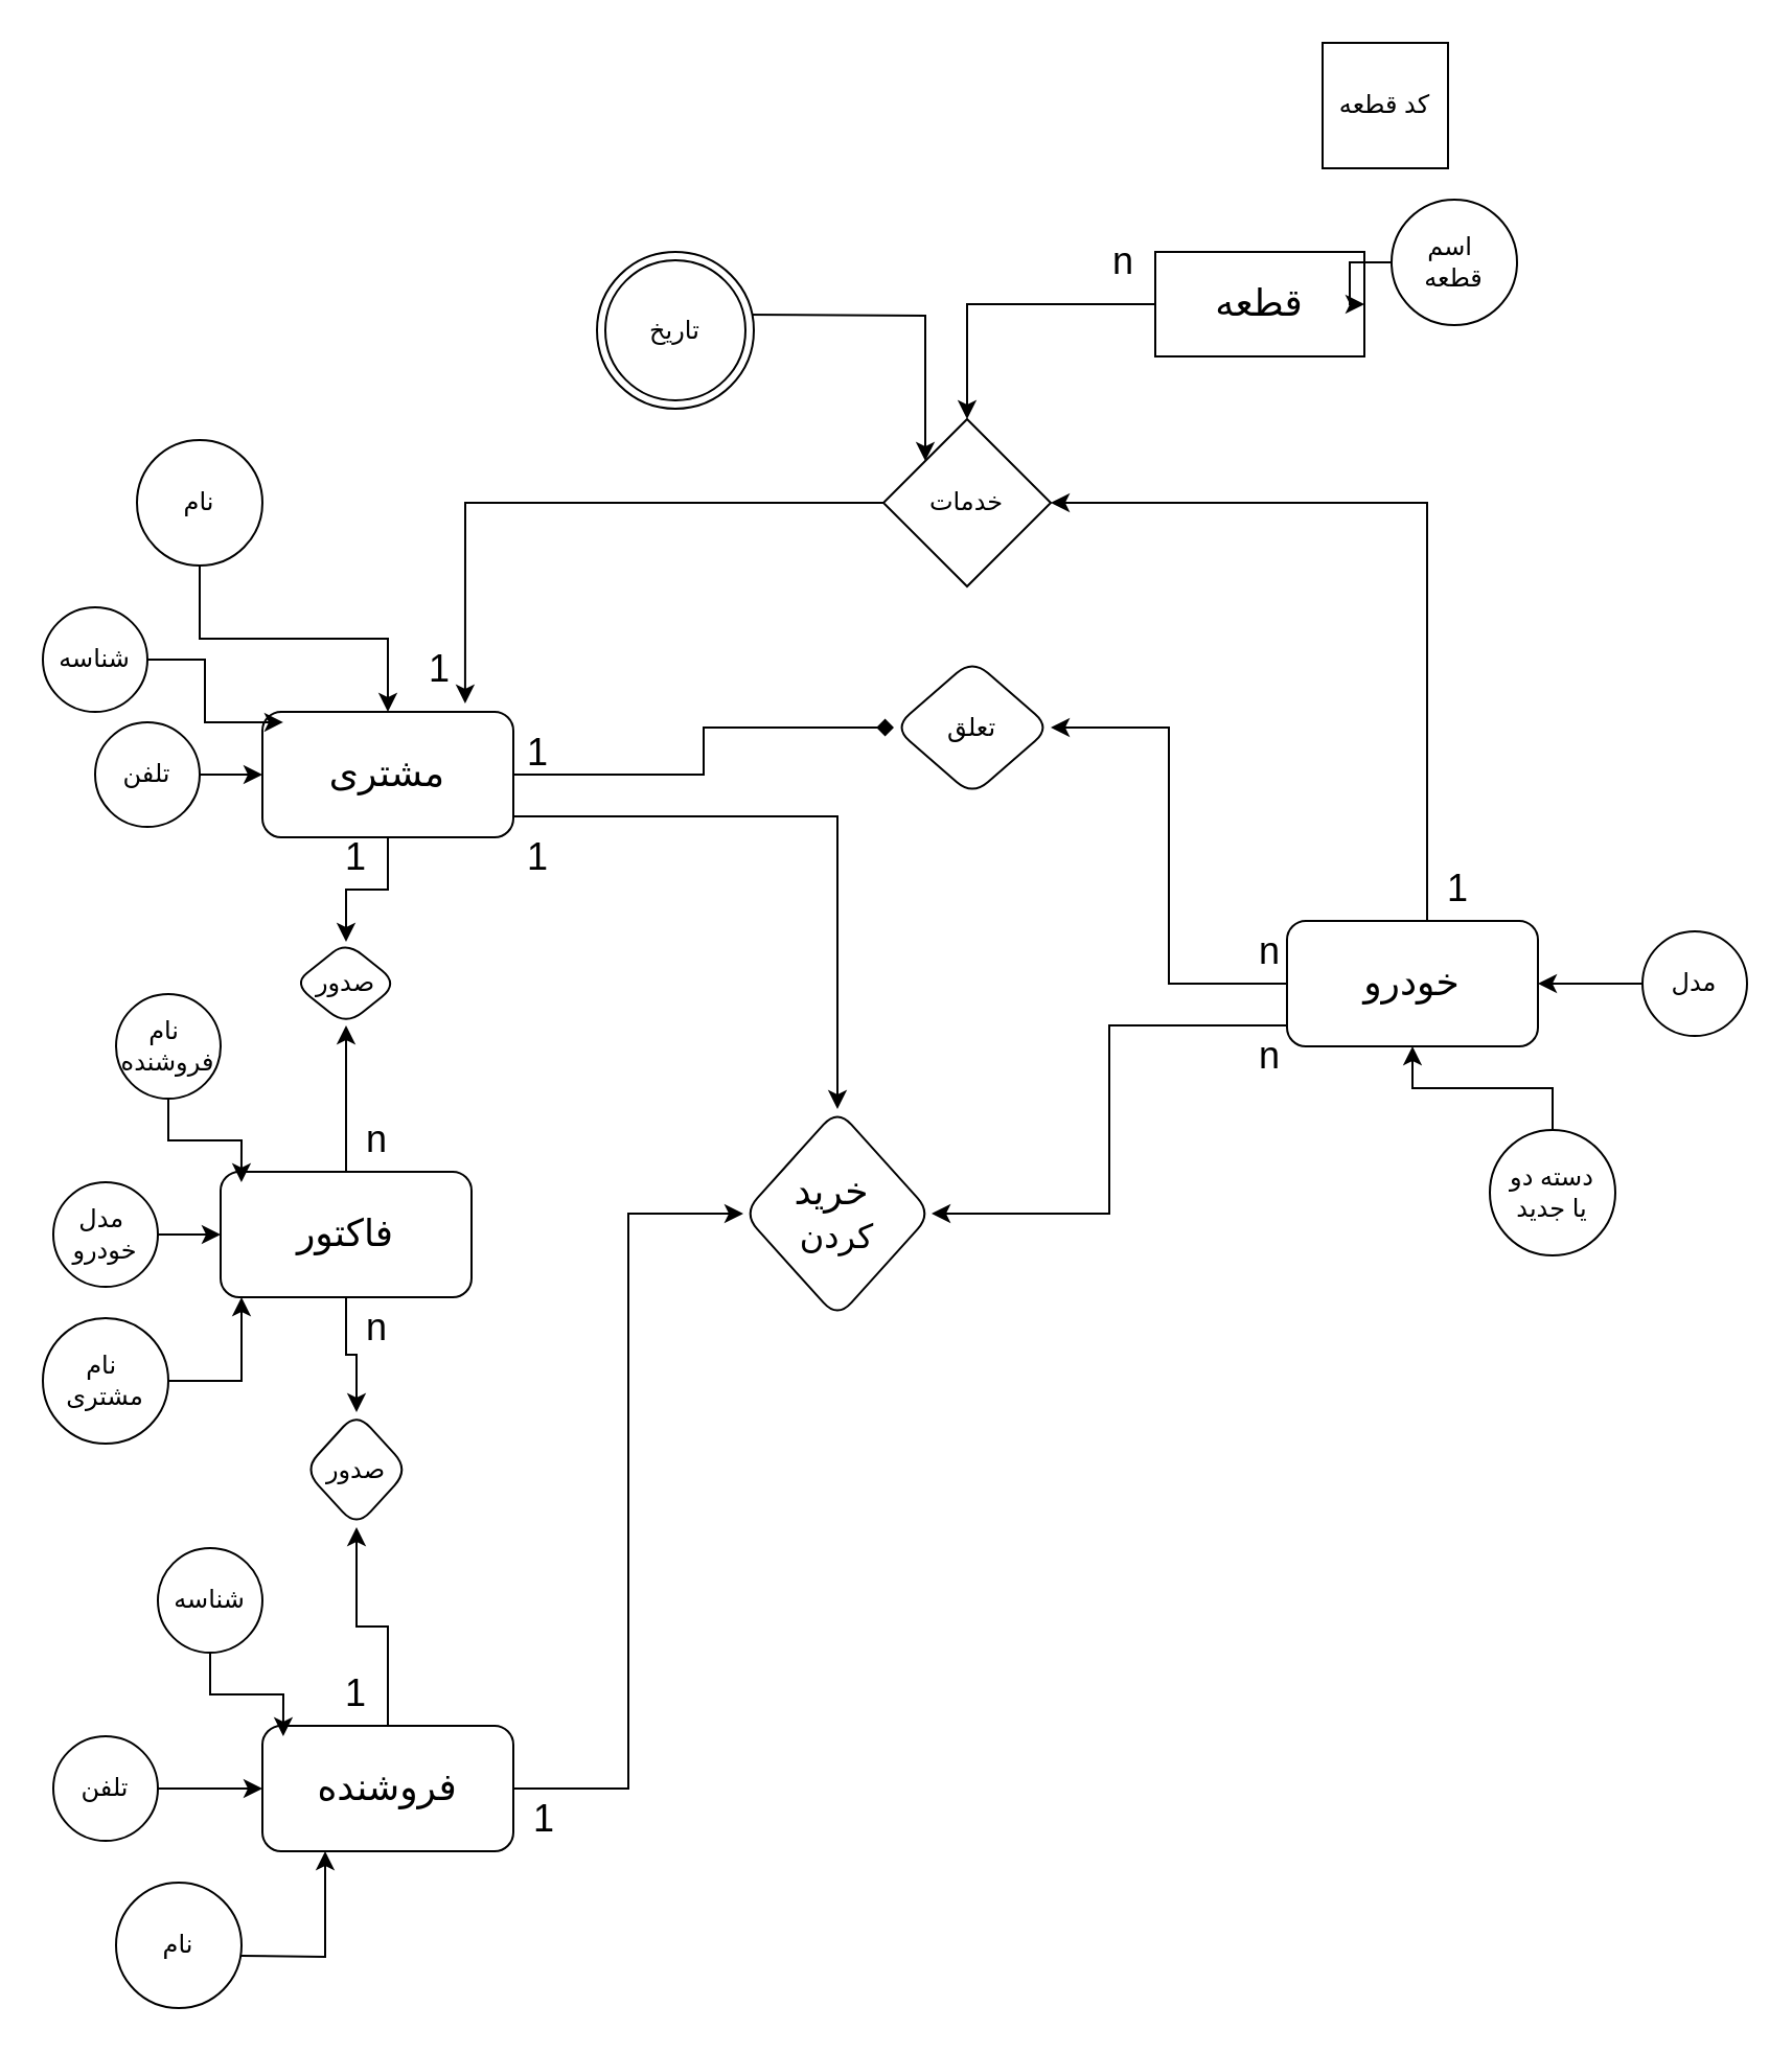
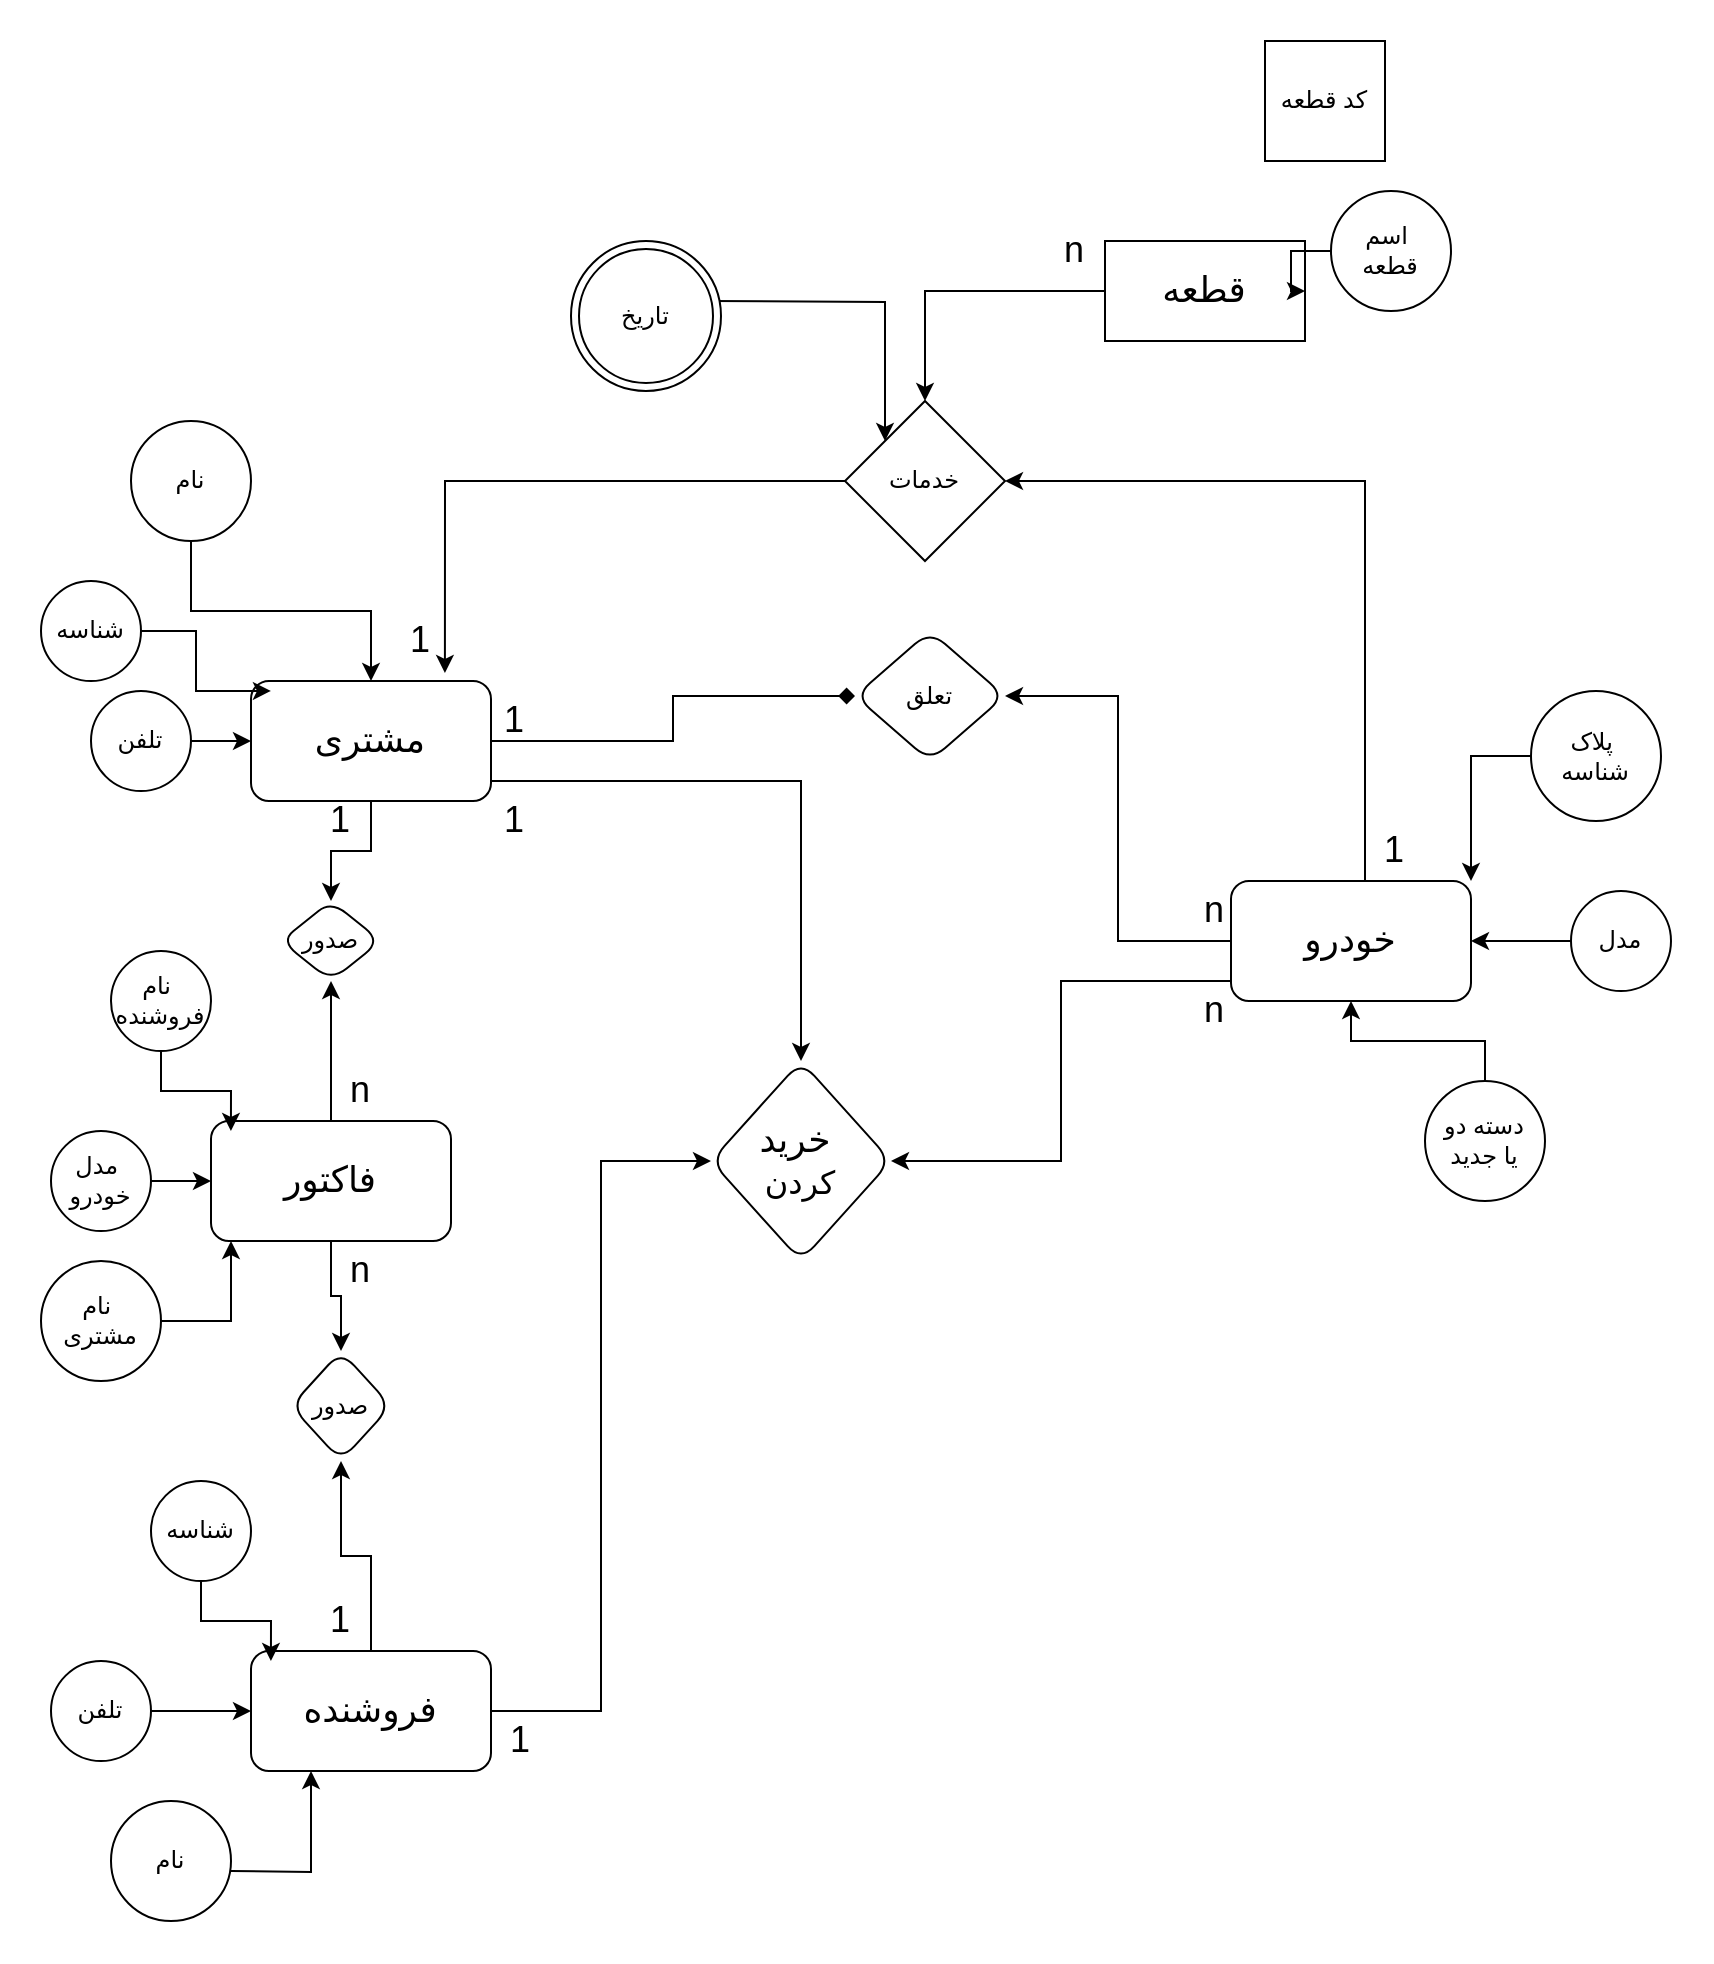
+ <mxCell id="9" value="پلاک&amp;nbsp;&lt;div&gt;شناسه&lt;/div&gt;" style="ellipse;whiteSpace=wrap;html=1;aspect=fixed;" parent="1" vertex="1"><mxGeometry x="765" y="345" width="65" height="65" as="geometry" /></mxCell>
+ <mxCell id="8" style="edgeStyle=orthogonalEdgeStyle;rounded=0;orthogonalLoop=1;jettySize=auto;html=1;entryX=1;entryY=0;entryDx=0;entryDy=0;" parent="1" source="9" target="5" edge="1"><mxGeometry relative="1" as="geometry" /></mxCell>
